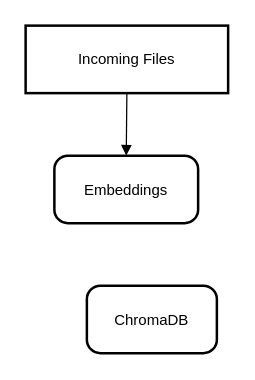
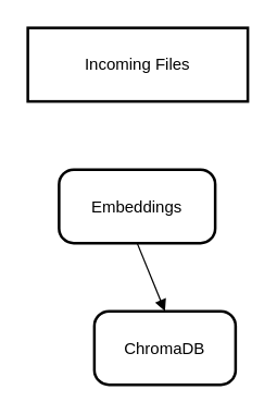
- <mxCell id="5" value="" style="curved=1;startArrow=none;endArrow=block;exitX=0.5;exitY=1;entryX=0.5;entryY=0;" edge="1" parent="1" source="2" target="3"><mxGeometry relative="1" as="geometry"><Array as="points" /></mxGeometry></mxCell>
+ <mxCell id="6" value="" style="curved=1;startArrow=none;endArrow=block;exitX=0.5;exitY=1;entryX=0.5;entryY=0;" edge="1" parent="1" source="3" target="4"><mxGeometry relative="1" as="geometry"><Array as="points" /></mxGeometry></mxCell>
